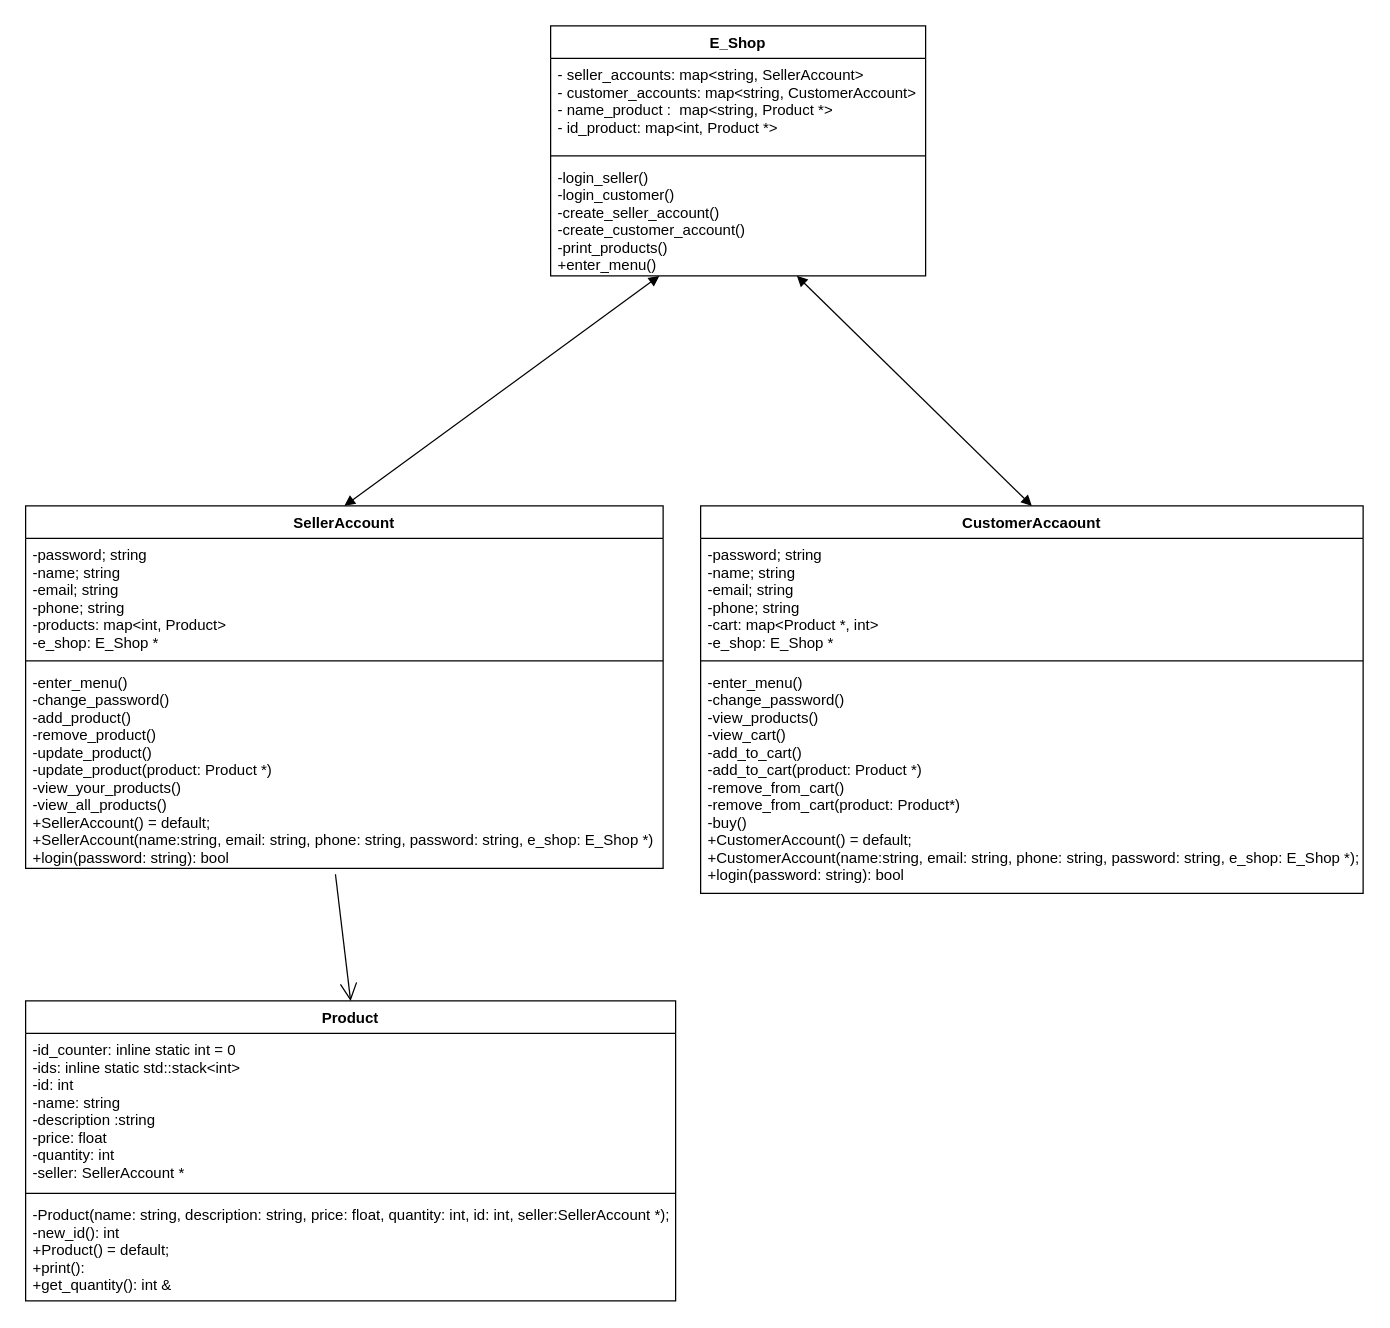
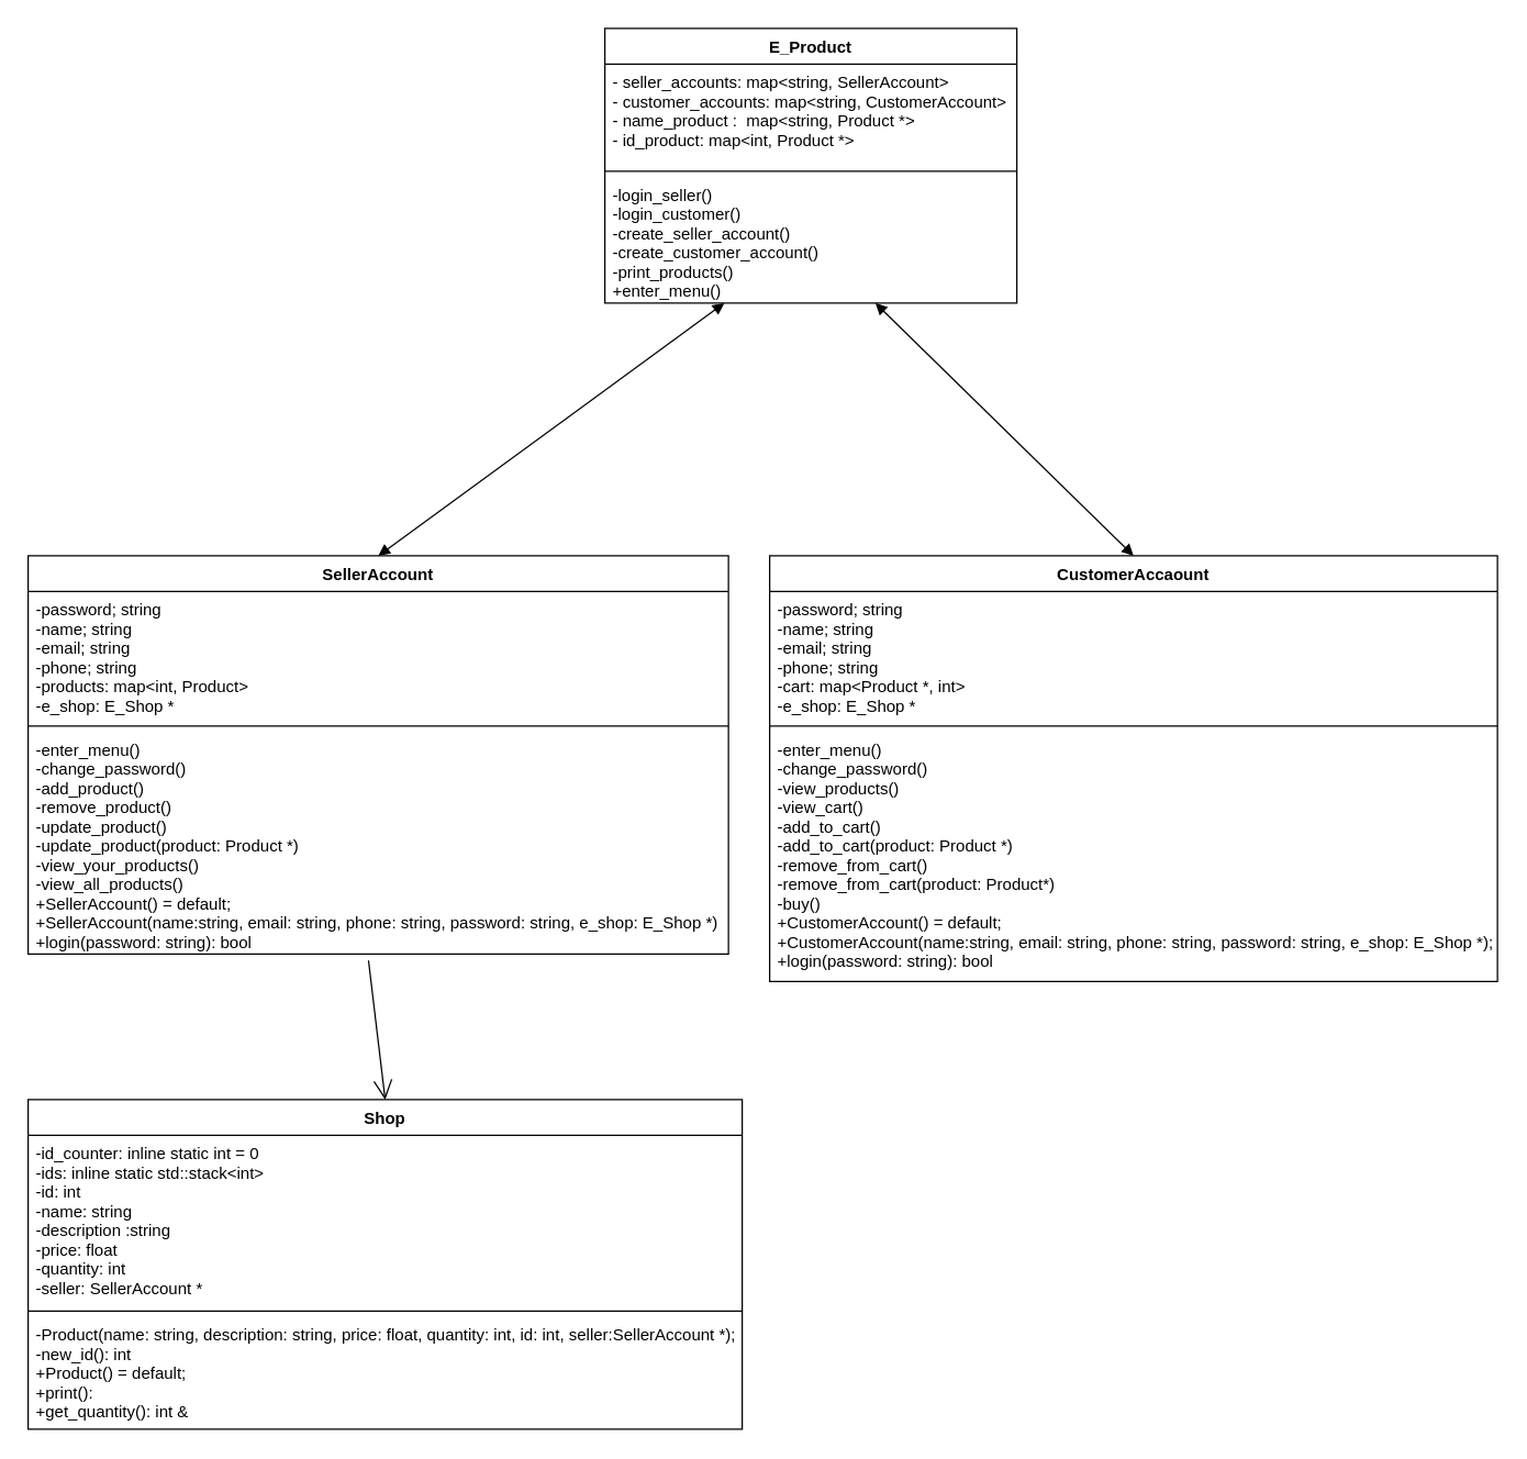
- <mxCell id="2" value="E_Shop" style="swimlane;fontStyle=1;align=center;verticalAlign=top;childLayout=stackLayout;horizontal=1;startSize=26;horizontalStack=0;resizeParent=1;resizeParentMax=0;resizeLast=0;collapsible=1;marginBottom=0;" parent="1" vertex="1"><mxGeometry x="440" y="20" width="300" height="200" as="geometry" /></mxCell>
+ <mxCell id="2" value="E_Product" style="swimlane;fontStyle=1;align=center;verticalAlign=top;childLayout=stackLayout;horizontal=1;startSize=26;horizontalStack=0;resizeParent=1;resizeParentMax=0;resizeLast=0;collapsible=1;marginBottom=0;" parent="1" vertex="1"><mxGeometry x="440" y="20" width="300" height="200" as="geometry" /></mxCell>
- <mxCell id="14" value="Product" style="swimlane;fontStyle=1;align=center;verticalAlign=top;childLayout=stackLayout;horizontal=1;startSize=26;horizontalStack=0;resizeParent=1;resizeParentMax=0;resizeLast=0;collapsible=1;marginBottom=0;" parent="1" vertex="1"><mxGeometry x="20" y="800" width="520" height="240" as="geometry" /></mxCell>
+ <mxCell id="14" value="Shop" style="swimlane;fontStyle=1;align=center;verticalAlign=top;childLayout=stackLayout;horizontal=1;startSize=26;horizontalStack=0;resizeParent=1;resizeParentMax=0;resizeLast=0;collapsible=1;marginBottom=0;" parent="1" vertex="1"><mxGeometry x="20" y="800" width="520" height="240" as="geometry" /></mxCell>
